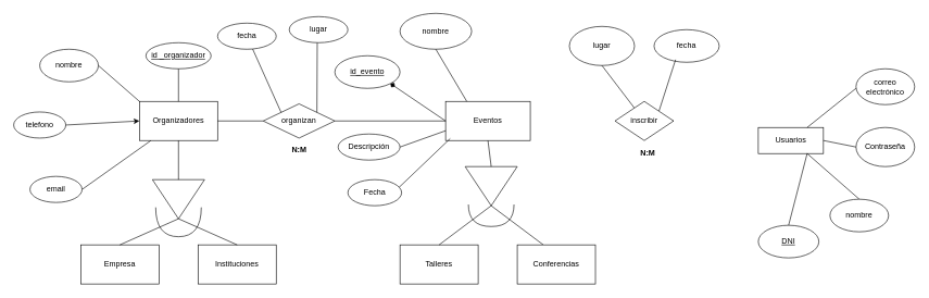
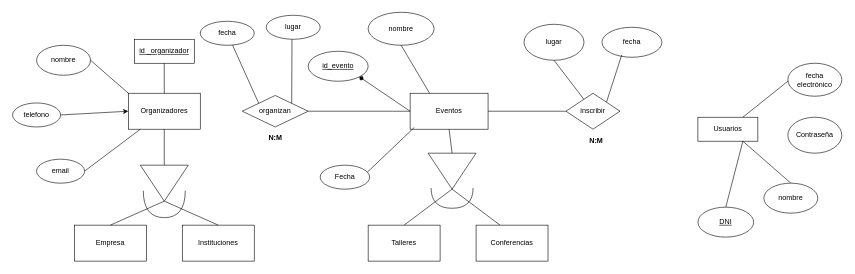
- <mxCell id="44" value="&lt;u&gt;id _organizador&lt;/u&gt;" style="ellipse;whiteSpace=wrap;html=1;" parent="1" vertex="1"><mxGeometry x="223" width="100" height="40" as="geometry" y="65" /></mxCell>
+ <mxCell id="44" value="&lt;u&gt;id _organizador&lt;/u&gt;" style="whiteSpace=wrap;html=1;rounded=0;" parent="1" vertex="1"><mxGeometry x="223" width="100" height="40" as="geometry" y="65" /></mxCell>
- <mxCell id="25" value="correo electrónico" style="ellipse;whiteSpace=wrap;html=1;" parent="1" vertex="1"><mxGeometry x="1313" y="105" width="90" height="55" as="geometry" /></mxCell>
+ <mxCell id="25" value="fecha electrónico" style="ellipse;whiteSpace=wrap;html=1;" parent="1" vertex="1"><mxGeometry x="1313" y="105" width="90" height="55" as="geometry" /></mxCell>
- <mxCell id="31" value="" style="endArrow=none;html=1;rounded=0;entryX=0;entryY=0.5;entryDx=0;entryDy=0;exitX=1;exitY=0.5;exitDx=0;exitDy=0;" parent="1" source="29" target="30" edge="1"><mxGeometry width="50" height="50" relative="1" as="geometry"><mxPoint x="863" y="375" as="sourcePoint" /><mxPoint x="913" y="325" as="targetPoint" /></mxGeometry></mxCell>
+ <mxCell id="20" value="" style="endArrow=none;html=1;rounded=0;exitX=1;exitY=0.5;exitDx=0;exitDy=0;" parent="1" source="2" target="21" edge="1"><mxGeometry width="50" height="50" relative="1" as="geometry"><mxPoint x="813" y="185" as="sourcePoint" /><mxPoint x="993" y="185" as="targetPoint" /></mxGeometry></mxCell>
- <mxCell id="17" value="" style="endArrow=none;html=1;rounded=0;exitX=1;exitY=0.5;exitDx=0;exitDy=0;entryX=0;entryY=0.75;entryDx=0;entryDy=0;" parent="1" source="16" target="2" edge="1"><mxGeometry width="50" height="50" relative="1" as="geometry"><mxPoint x="863" y="175" as="sourcePoint" /><mxPoint x="913" y="125" as="targetPoint" /></mxGeometry></mxCell>
- <mxCell id="27" value="" style="endArrow=none;html=1;rounded=0;entryX=0;entryY=0.5;entryDx=0;entryDy=0;exitX=1;exitY=0.5;exitDx=0;exitDy=0;" parent="1" source="19" target="26" edge="1"><mxGeometry width="50" height="50" relative="1" as="geometry"><mxPoint x="863" y="375" as="sourcePoint" /><mxPoint x="913" y="325" as="targetPoint" /></mxGeometry></mxCell>
- <mxCell id="16" value="Descripción" style="ellipse;whiteSpace=wrap;html=1;" parent="1" vertex="1"><mxGeometry x="518" y="205" width="95" height="40" as="geometry" /></mxCell>
- <mxCell id="42" value="email" style="ellipse;whiteSpace=wrap;html=1;" parent="1" vertex="1"><mxGeometry x="45" y="270" width="80" height="40" as="geometry" /></mxCell>
+ <mxCell id="42" value="email" style="ellipse;whiteSpace=wrap;html=1;" parent="1" vertex="1"><mxGeometry x="60" y="265" width="80" height="40" as="geometry" /></mxCell>
